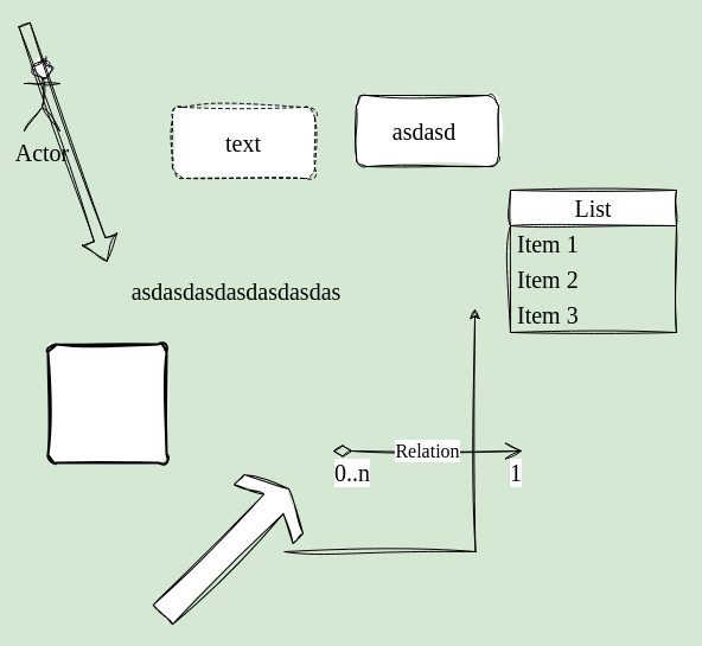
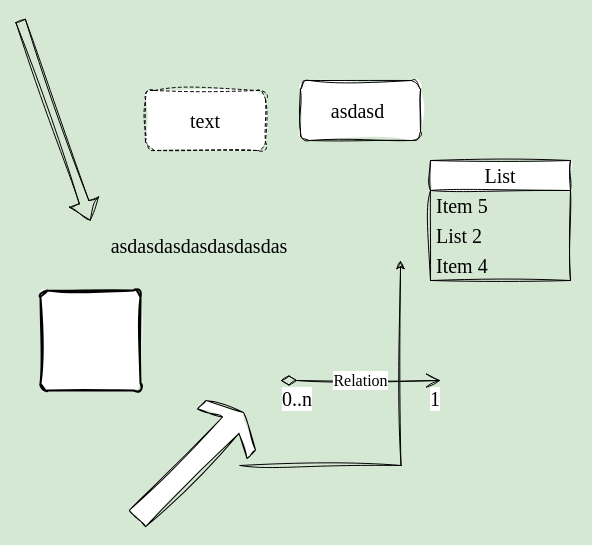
- <mxCell id="9" value="Actor" style="shape=umlActor;verticalLabelPosition=bottom;verticalAlign=top;html=1;outlineConnect=0;sketch=1;hachureGap=4;jiggle=2;curveFitting=1;fontFamily=Architects Daughter;fontSource=https%3A%2F%2Ffonts.googleapis.com%2Fcss%3Ffamily%3DArchitects%2BDaughter;fontSize=20;" vertex="1" parent="1"><mxGeometry x="20" y="50" width="30" height="60" as="geometry" /></mxCell>
- <mxCell id="6" value="Item 1" style="text;strokeColor=none;fillColor=none;align=left;verticalAlign=middle;spacingLeft=4;spacingRight=4;overflow=hidden;points=[[0,0.5],[1,0.5]];portConstraint=eastwest;rotatable=0;whiteSpace=wrap;html=1;fontSize=20;fontFamily=Architects Daughter;" vertex="1" parent="5"><mxGeometry y="30" width="140" height="30" as="geometry" /></mxCell>
+ <mxCell id="6" value="Item 5" style="text;strokeColor=none;fillColor=none;align=left;verticalAlign=middle;spacingLeft=4;spacingRight=4;overflow=hidden;points=[[0,0.5],[1,0.5]];portConstraint=eastwest;rotatable=0;whiteSpace=wrap;html=1;fontSize=20;fontFamily=Architects Daughter;" vertex="1" parent="5"><mxGeometry y="30" width="140" height="30" as="geometry" /></mxCell>
- <mxCell id="7" value="Item 2" style="text;strokeColor=none;fillColor=none;align=left;verticalAlign=middle;spacingLeft=4;spacingRight=4;overflow=hidden;points=[[0,0.5],[1,0.5]];portConstraint=eastwest;rotatable=0;whiteSpace=wrap;html=1;fontSize=20;fontFamily=Architects Daughter;" vertex="1" parent="5"><mxGeometry y="60" width="140" height="30" as="geometry" /></mxCell>
+ <mxCell id="7" value="List 2" style="text;strokeColor=none;fillColor=none;align=left;verticalAlign=middle;spacingLeft=4;spacingRight=4;overflow=hidden;points=[[0,0.5],[1,0.5]];portConstraint=eastwest;rotatable=0;whiteSpace=wrap;html=1;fontSize=20;fontFamily=Architects Daughter;" vertex="1" parent="5"><mxGeometry y="60" width="140" height="30" as="geometry" /></mxCell>
- <mxCell id="8" value="Item 3" style="text;strokeColor=none;fillColor=none;align=left;verticalAlign=middle;spacingLeft=4;spacingRight=4;overflow=hidden;points=[[0,0.5],[1,0.5]];portConstraint=eastwest;rotatable=0;whiteSpace=wrap;html=1;fontSize=20;fontFamily=Architects Daughter;" vertex="1" parent="5"><mxGeometry y="90" width="140" height="30" as="geometry" /></mxCell>
+ <mxCell id="8" value="Item 4" style="text;strokeColor=none;fillColor=none;align=left;verticalAlign=middle;spacingLeft=4;spacingRight=4;overflow=hidden;points=[[0,0.5],[1,0.5]];portConstraint=eastwest;rotatable=0;whiteSpace=wrap;html=1;fontSize=20;fontFamily=Architects Daughter;" vertex="1" parent="5"><mxGeometry y="90" width="140" height="30" as="geometry" /></mxCell>
